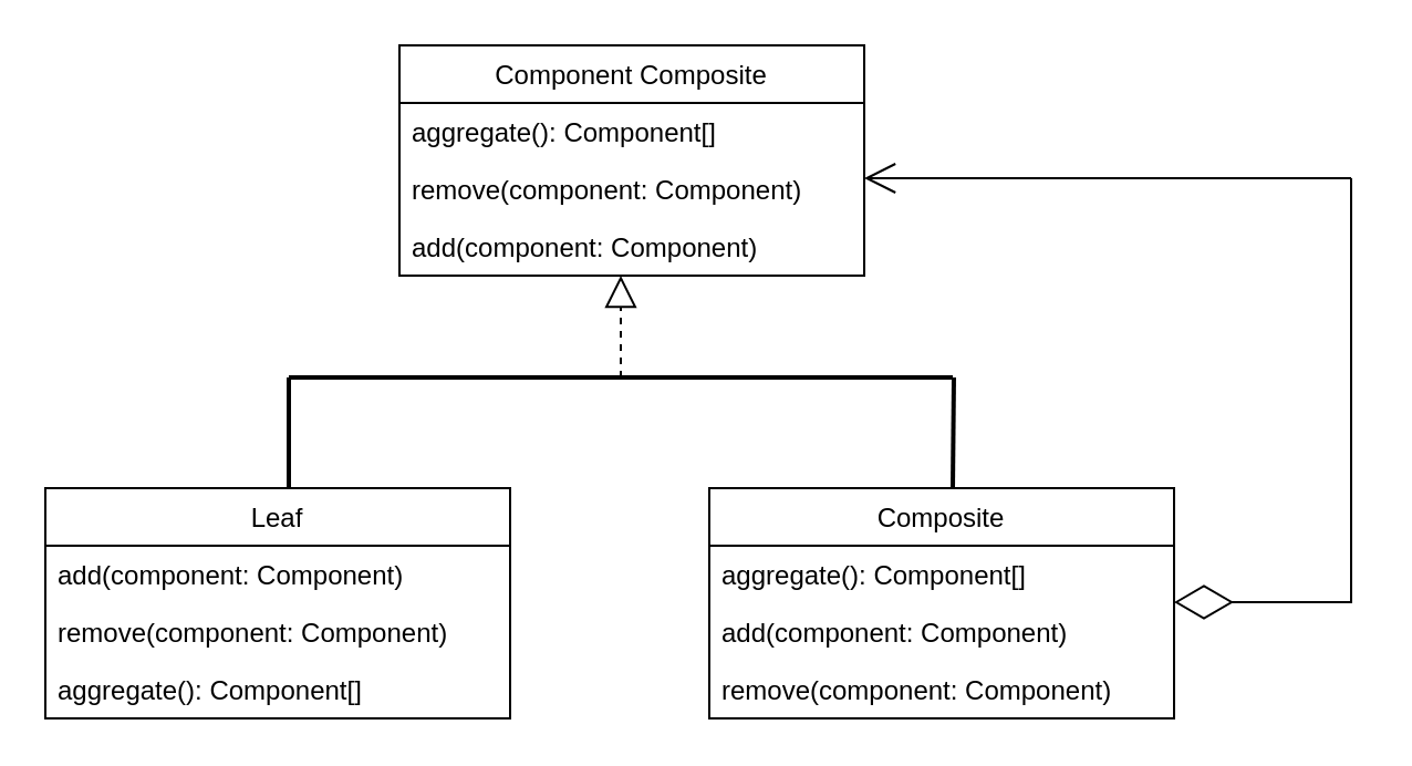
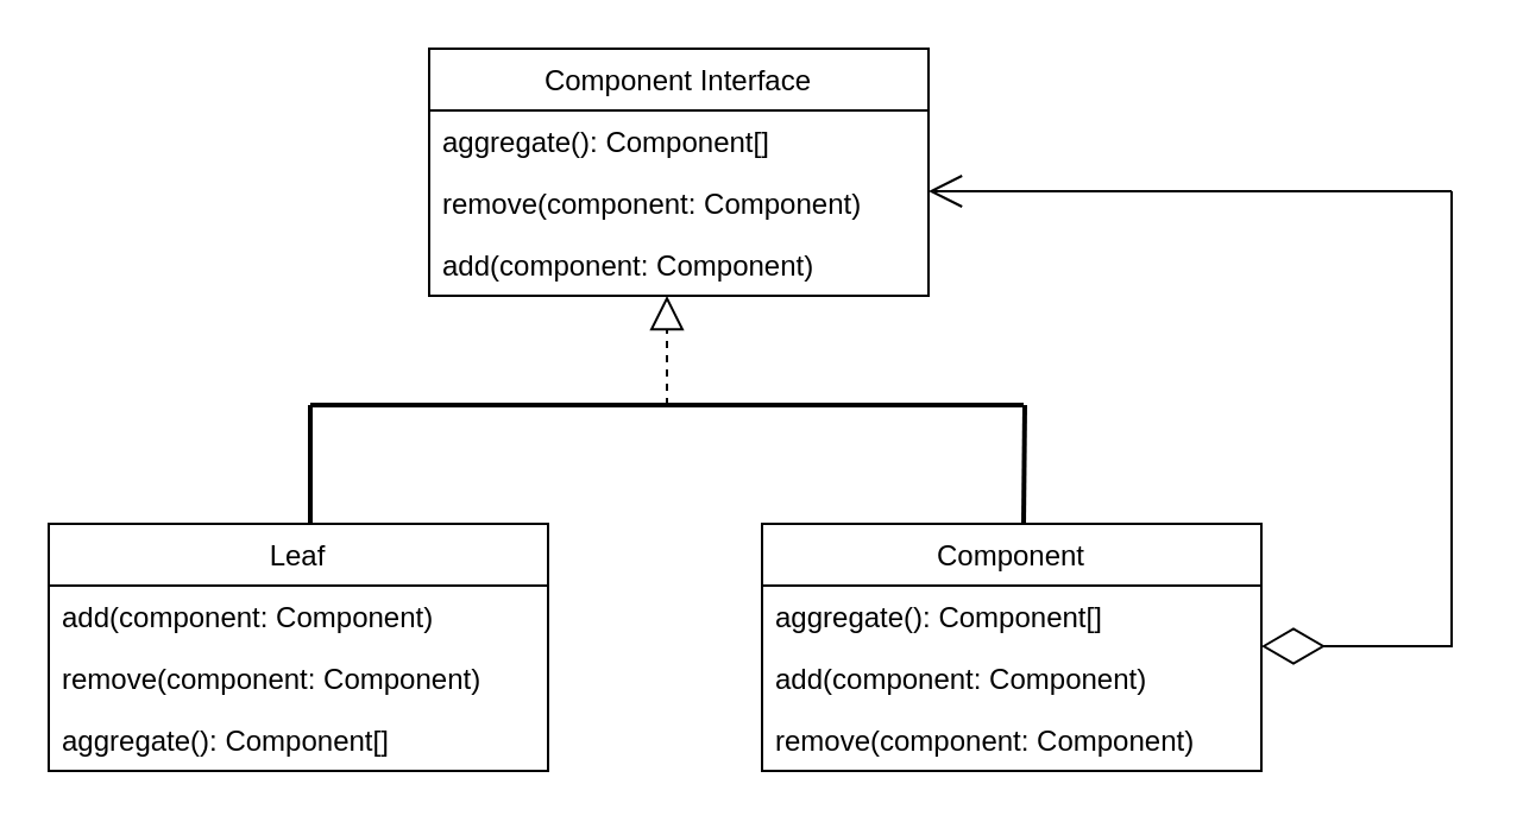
- <mxCell id="2" value="Component Composite" style="swimlane;fontStyle=0;childLayout=stackLayout;horizontal=1;startSize=26;fillColor=none;horizontalStack=0;resizeParent=1;resizeParentMax=0;resizeLast=0;collapsible=1;marginBottom=0;" vertex="1" parent="1"><mxGeometry x="180" y="20" width="210" height="104" as="geometry" /></mxCell>
+ <mxCell id="2" value="Component Interface" style="swimlane;fontStyle=0;childLayout=stackLayout;horizontal=1;startSize=26;fillColor=none;horizontalStack=0;resizeParent=1;resizeParentMax=0;resizeLast=0;collapsible=1;marginBottom=0;" vertex="1" parent="1"><mxGeometry x="180" y="20" width="210" height="104" as="geometry" /></mxCell>
- <mxCell id="10" value="Composite" style="swimlane;fontStyle=0;childLayout=stackLayout;horizontal=1;startSize=26;fillColor=none;horizontalStack=0;resizeParent=1;resizeParentMax=0;resizeLast=0;collapsible=1;marginBottom=0;" vertex="1" parent="1"><mxGeometry x="320" y="220" width="210" height="104" as="geometry" /></mxCell>
+ <mxCell id="10" value="Component" style="swimlane;fontStyle=0;childLayout=stackLayout;horizontal=1;startSize=26;fillColor=none;horizontalStack=0;resizeParent=1;resizeParentMax=0;resizeLast=0;collapsible=1;marginBottom=0;" vertex="1" parent="1"><mxGeometry x="320" y="220" width="210" height="104" as="geometry" /></mxCell>
